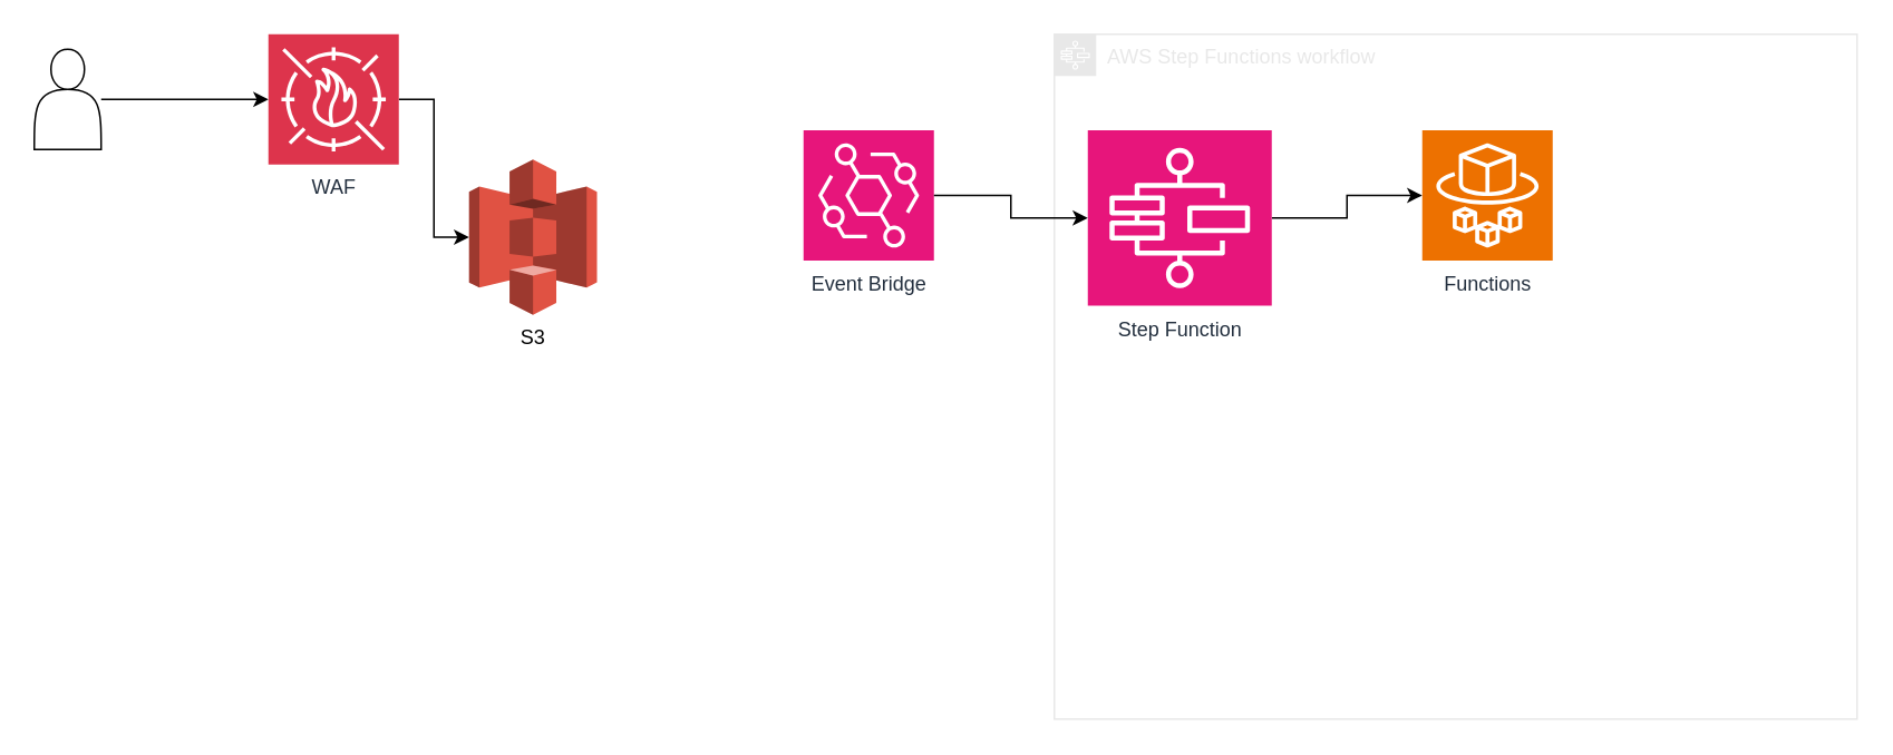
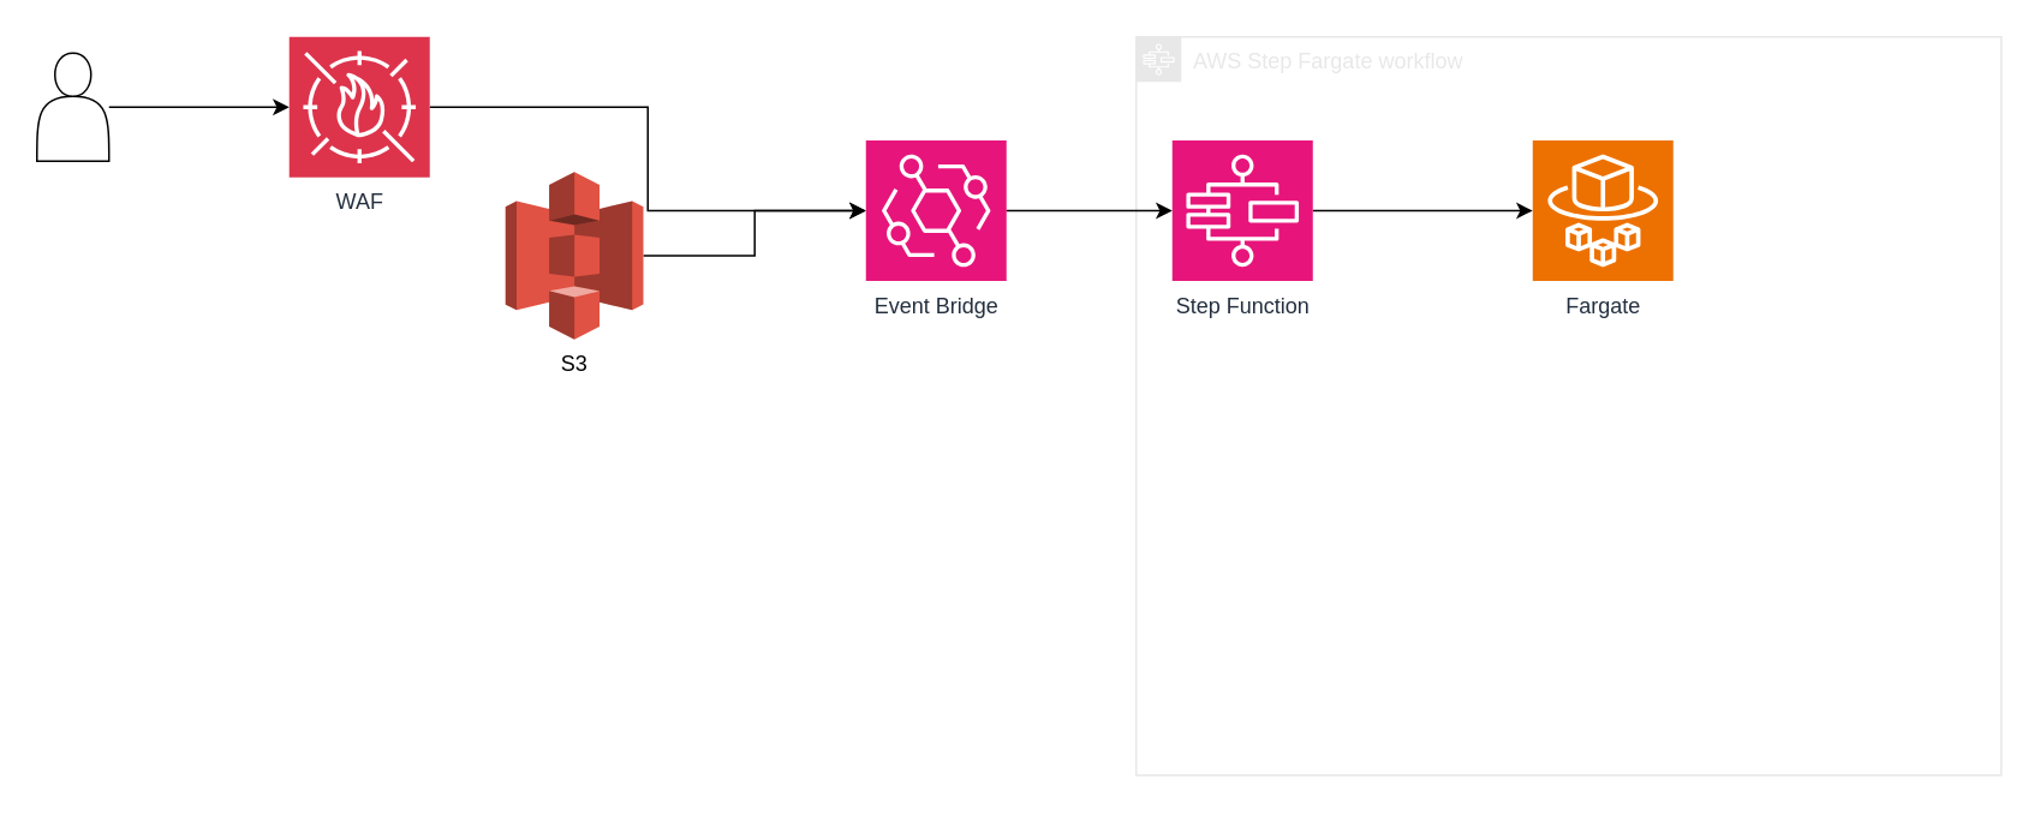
- <mxCell id="2" value="AWS Step Functions workflow" style="sketch=0;outlineConnect=0;gradientColor=none;html=1;whiteSpace=wrap;fontSize=12;fontStyle=0;shape=mxgraph.aws4.group;grIcon=mxgraph.aws4.group_aws_step_functions_workflow;strokeColor=#E8E8E8;fillColor=none;verticalAlign=top;align=left;spacingLeft=30;fontColor=#E8E8E8;dashed=0;" vertex="1" parent="1"><mxGeometry x="630" y="20" width="480" height="410" as="geometry" /></mxCell>
+ <mxCell id="2" value="AWS Step Fargate workflow" style="sketch=0;outlineConnect=0;gradientColor=none;html=1;whiteSpace=wrap;fontSize=12;fontStyle=0;shape=mxgraph.aws4.group;grIcon=mxgraph.aws4.group_aws_step_functions_workflow;strokeColor=#E8E8E8;fillColor=none;verticalAlign=top;align=left;spacingLeft=30;fontColor=#E8E8E8;dashed=0;" vertex="1" parent="1"><mxGeometry x="630" y="20" width="480" height="410" as="geometry" /></mxCell>
- <mxCell id="4" style="edgeStyle=orthogonalEdgeStyle;rounded=0;orthogonalLoop=1;jettySize=auto;html=1;" edge="1" parent="1" source="5" target="8"><mxGeometry relative="1" as="geometry" /></mxCell>
+ <mxCell id="4" style="edgeStyle=orthogonalEdgeStyle;rounded=0;orthogonalLoop=1;jettySize=auto;html=1;" edge="1" parent="1" source="5" target="9"><mxGeometry relative="1" as="geometry" /></mxCell>
- <mxCell id="11" value="Step Function" style="sketch=0;points=[[0,0,0],[0.25,0,0],[0.5,0,0],[0.75,0,0],[1,0,0],[0,1,0],[0.25,1,0],[0.5,1,0],[0.75,1,0],[1,1,0],[0,0.25,0],[0,0.5,0],[0,0.75,0],[1,0.25,0],[1,0.5,0],[1,0.75,0]];outlineConnect=0;fontColor=#232F3E;fillColor=#E7157B;strokeColor=#ffffff;dashed=0;verticalLabelPosition=bottom;verticalAlign=top;align=center;html=1;fontSize=12;fontStyle=0;aspect=fixed;shape=mxgraph.aws4.resourceIcon;resIcon=mxgraph.aws4.step_functions;" vertex="1" parent="1"><mxGeometry x="650" y="77.5" width="110" height="105" as="geometry" /></mxCell>
+ <mxCell id="11" value="Step Function" style="sketch=0;points=[[0,0,0],[0.25,0,0],[0.5,0,0],[0.75,0,0],[1,0,0],[0,1,0],[0.25,1,0],[0.5,1,0],[0.75,1,0],[1,1,0],[0,0.25,0],[0,0.5,0],[0,0.75,0],[1,0.25,0],[1,0.5,0],[1,0.75,0]];outlineConnect=0;fontColor=#232F3E;fillColor=#E7157B;strokeColor=#ffffff;dashed=0;verticalLabelPosition=bottom;verticalAlign=top;align=center;html=1;fontSize=12;fontStyle=0;aspect=fixed;shape=mxgraph.aws4.resourceIcon;resIcon=mxgraph.aws4.step_functions;" vertex="1" parent="1"><mxGeometry x="650" y="77.5" width="78" height="78" as="geometry" /></mxCell>
+ <mxCell id="7" style="edgeStyle=orthogonalEdgeStyle;rounded=0;orthogonalLoop=1;jettySize=auto;html=1;" edge="1" parent="1" source="8" target="9"><mxGeometry relative="1" as="geometry" /></mxCell>
- <mxCell id="13" value="Functions" style="sketch=0;points=[[0,0,0],[0.25,0,0],[0.5,0,0],[0.75,0,0],[1,0,0],[0,1,0],[0.25,1,0],[0.5,1,0],[0.75,1,0],[1,1,0],[0,0.25,0],[0,0.5,0],[0,0.75,0],[1,0.25,0],[1,0.5,0],[1,0.75,0]];outlineConnect=0;fontColor=#232F3E;fillColor=#ED7100;strokeColor=#ffffff;dashed=0;verticalLabelPosition=bottom;verticalAlign=top;align=center;html=1;fontSize=12;fontStyle=0;aspect=fixed;shape=mxgraph.aws4.resourceIcon;resIcon=mxgraph.aws4.fargate;" vertex="1" parent="1"><mxGeometry x="850" y="77.5" width="78" height="78" as="geometry" /></mxCell>
+ <mxCell id="13" value="Fargate" style="sketch=0;points=[[0,0,0],[0.25,0,0],[0.5,0,0],[0.75,0,0],[1,0,0],[0,1,0],[0.25,1,0],[0.5,1,0],[0.75,1,0],[1,1,0],[0,0.25,0],[0,0.5,0],[0,0.75,0],[1,0.25,0],[1,0.5,0],[1,0.75,0]];outlineConnect=0;fontColor=#232F3E;fillColor=#ED7100;strokeColor=#ffffff;dashed=0;verticalLabelPosition=bottom;verticalAlign=top;align=center;html=1;fontSize=12;fontStyle=0;aspect=fixed;shape=mxgraph.aws4.resourceIcon;resIcon=mxgraph.aws4.fargate;" vertex="1" parent="1"><mxGeometry x="850" y="77.5" width="78" height="78" as="geometry" /></mxCell>
